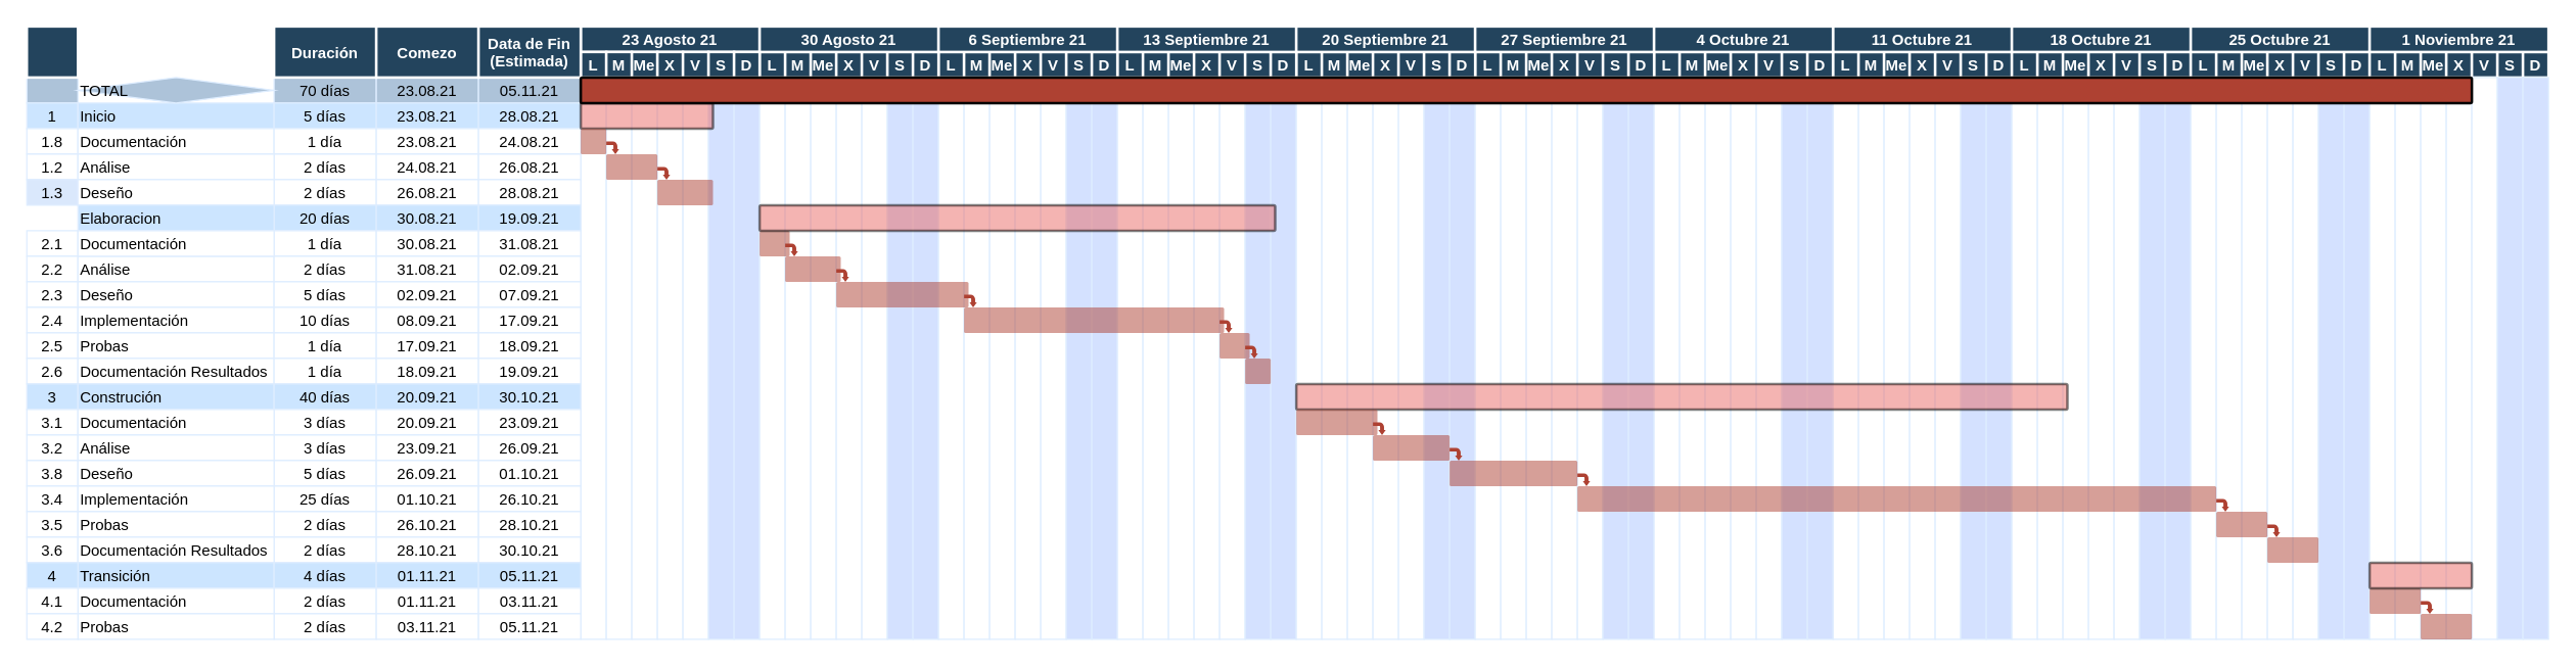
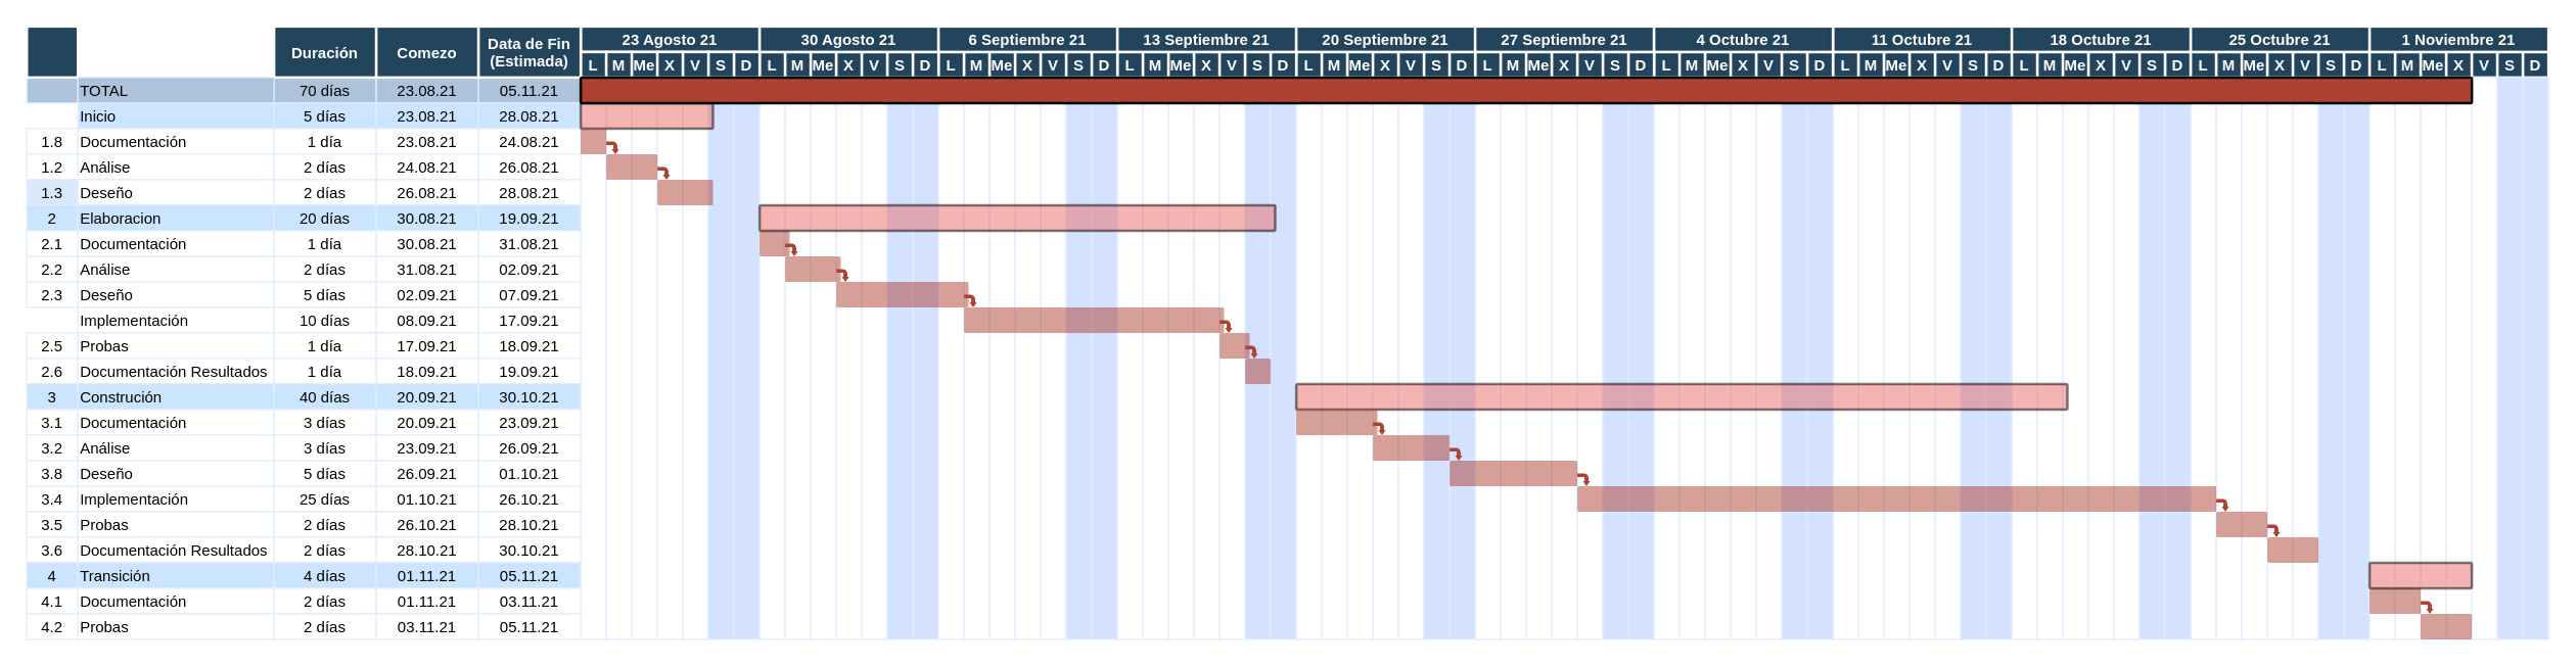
- <mxCell id="300" value="TOTAL" style="rhombus;align=left;strokeColor=#DEEDFF;fillColor=#ADC3D9;" vertex="1" parent="1"><mxGeometry x="60.5" y="60" width="153.5" height="20" as="geometry" /></mxCell>
+ <mxCell id="300" value="TOTAL" style="align=left;strokeColor=#DEEDFF;fillColor=#ADC3D9" vertex="1" parent="1"><mxGeometry x="60.5" y="60" width="153.5" height="20" as="geometry" /></mxCell>
- <mxCell id="109" value="1" style="strokeColor=#DEEDFF;fillColor=#CCE5FF" parent="1" vertex="1"><mxGeometry x="20.5" y="80" width="40" height="20" as="geometry" /></mxCell>
+ <mxCell id="127" value="2" style="strokeColor=#DEEDFF;fillColor=#CCE5FF" parent="1" vertex="1"><mxGeometry x="20.5" y="160" width="40" height="20" as="geometry" /></mxCell>
- <mxCell id="145" value="2.4" style="strokeColor=#DEEDFF" parent="1" vertex="1"><mxGeometry x="20.5" y="240" width="40" height="20" as="geometry" /></mxCell>
